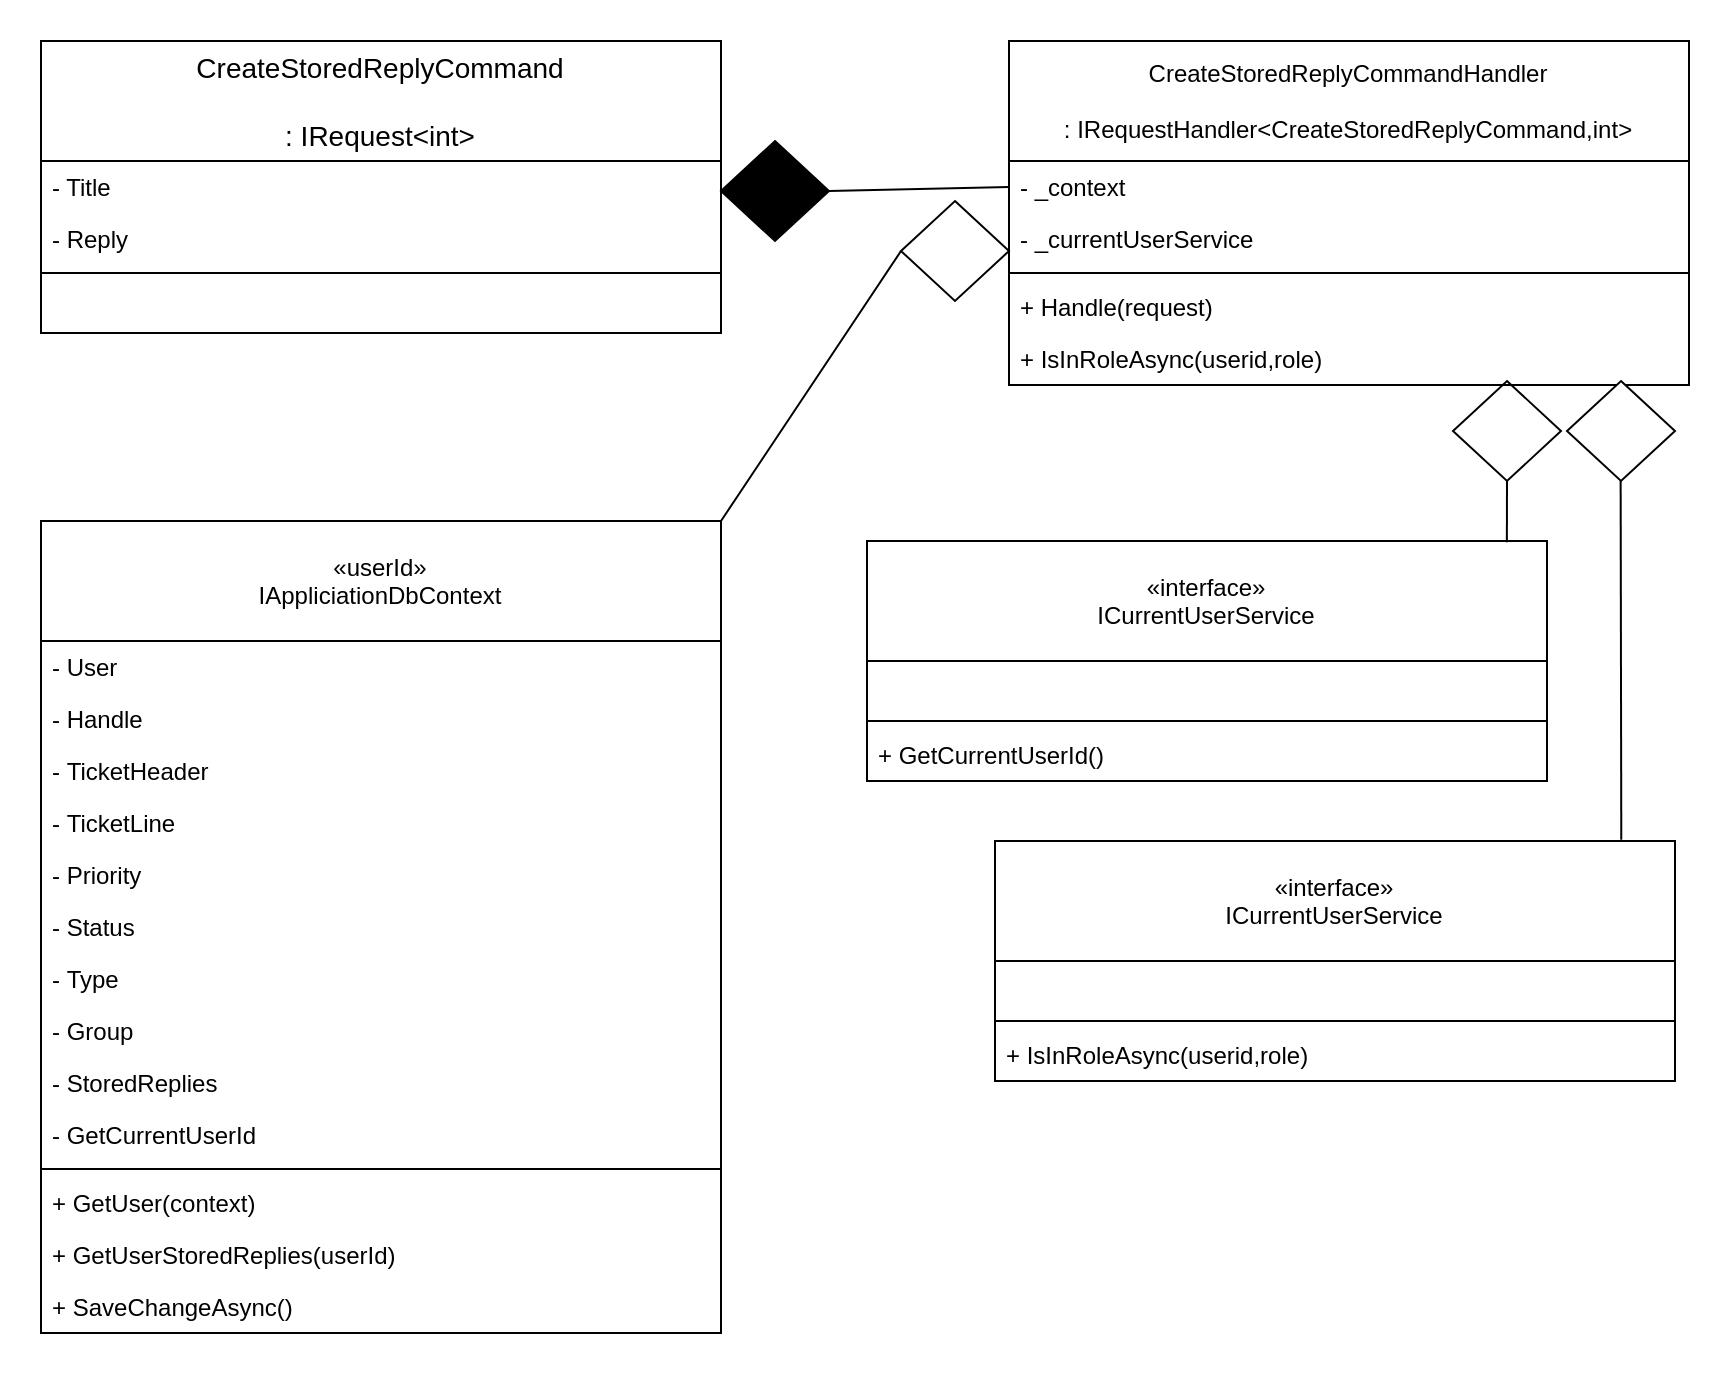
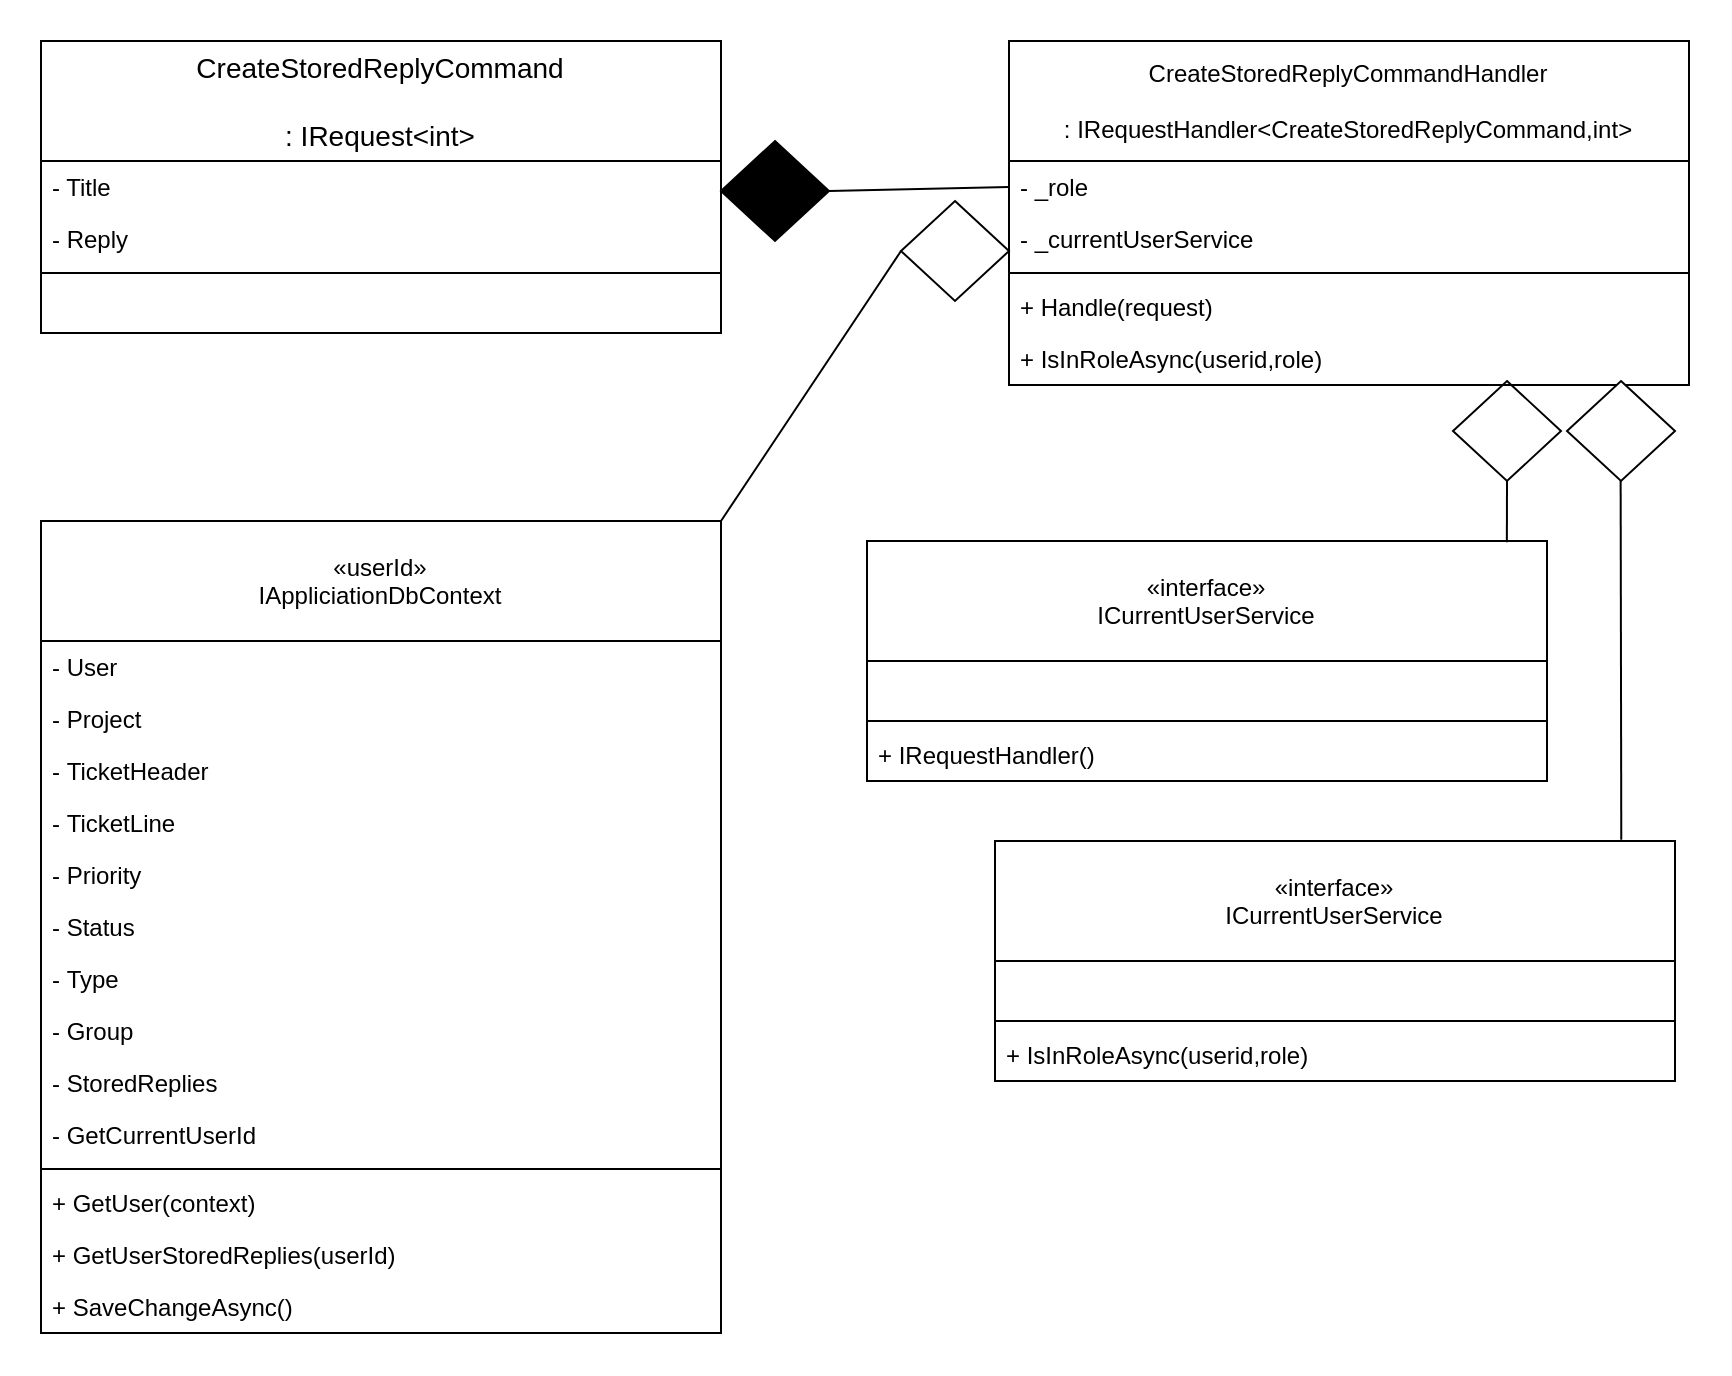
- <mxCell id="14" value="- _context" style="text;strokeColor=none;fillColor=none;align=left;verticalAlign=top;spacingLeft=4;spacingRight=4;overflow=hidden;rotatable=0;points=[[0,0.5],[1,0.5]];portConstraint=eastwest;" parent="13" vertex="1"><mxGeometry y="60" width="340" height="26" as="geometry" /></mxCell>
+ <mxCell id="14" value="- _role" style="text;strokeColor=none;fillColor=none;align=left;verticalAlign=top;spacingLeft=4;spacingRight=4;overflow=hidden;rotatable=0;points=[[0,0.5],[1,0.5]];portConstraint=eastwest;" parent="13" vertex="1"><mxGeometry y="60" width="340" height="26" as="geometry" /></mxCell>
- <mxCell id="21" value="- Handle" style="text;strokeColor=none;fillColor=none;align=left;verticalAlign=top;spacingLeft=4;spacingRight=4;overflow=hidden;rotatable=0;points=[[0,0.5],[1,0.5]];portConstraint=eastwest;" parent="19" vertex="1"><mxGeometry y="86" width="340" height="26" as="geometry" /></mxCell>
+ <mxCell id="21" value="- Project" style="text;strokeColor=none;fillColor=none;align=left;verticalAlign=top;spacingLeft=4;spacingRight=4;overflow=hidden;rotatable=0;points=[[0,0.5],[1,0.5]];portConstraint=eastwest;" parent="19" vertex="1"><mxGeometry y="86" width="340" height="26" as="geometry" /></mxCell>
- <mxCell id="37" value="+ GetCurrentUserId()" style="text;strokeColor=none;fillColor=none;align=left;verticalAlign=top;spacingLeft=4;spacingRight=4;overflow=hidden;rotatable=0;points=[[0,0.5],[1,0.5]];portConstraint=eastwest;" parent="34" vertex="1"><mxGeometry y="94" width="340" height="26" as="geometry" /></mxCell>
+ <mxCell id="37" value="+ IRequestHandler()" style="text;strokeColor=none;fillColor=none;align=left;verticalAlign=top;spacingLeft=4;spacingRight=4;overflow=hidden;rotatable=0;points=[[0,0.5],[1,0.5]];portConstraint=eastwest;" parent="34" vertex="1"><mxGeometry y="94" width="340" height="26" as="geometry" /></mxCell>
